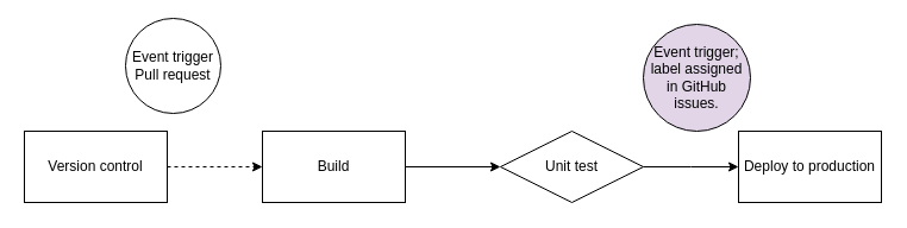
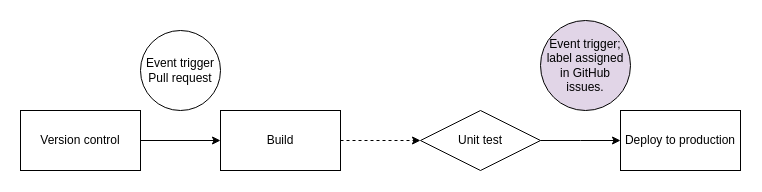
- <mxCell id="9" value="Event trigger&lt;br&gt;Pull request" style="ellipse;whiteSpace=wrap;html=1;aspect=fixed;" parent="1" vertex="1"><mxGeometry x="105" y="15" width="80" height="80" as="geometry" /></mxCell>
+ <mxCell id="9" value="Event trigger&lt;br&gt;Pull request" style="ellipse;whiteSpace=wrap;html=1;aspect=fixed;" parent="1" vertex="1"><mxGeometry x="140" y="30" width="80" height="80" as="geometry" /></mxCell>
- <mxCell id="2" value="" style="edgeStyle=orthogonalEdgeStyle;rounded=0;orthogonalLoop=1;jettySize=auto;html=1;dashed=1;" parent="1" source="3" target="5" edge="1"><mxGeometry relative="1" as="geometry" /></mxCell>
+ <mxCell id="2" value="" style="edgeStyle=orthogonalEdgeStyle;rounded=0;orthogonalLoop=1;jettySize=auto;html=1;" parent="1" source="3" target="5" edge="1"><mxGeometry relative="1" as="geometry" /></mxCell>
- <mxCell id="4" value="" style="edgeStyle=orthogonalEdgeStyle;rounded=0;orthogonalLoop=1;jettySize=auto;html=1;" parent="1" source="5" target="7" edge="1"><mxGeometry relative="1" as="geometry" /></mxCell>
+ <mxCell id="4" value="" style="edgeStyle=orthogonalEdgeStyle;rounded=0;orthogonalLoop=1;jettySize=auto;html=1;dashed=1;" parent="1" source="5" target="7" edge="1"><mxGeometry relative="1" as="geometry" /></mxCell>
